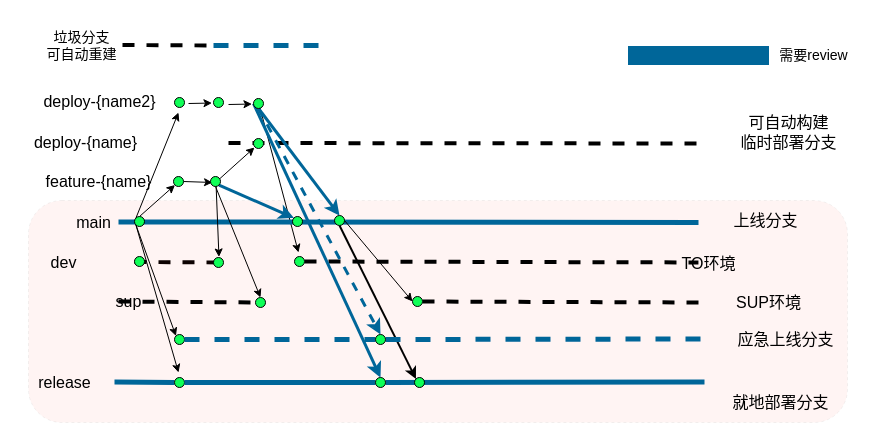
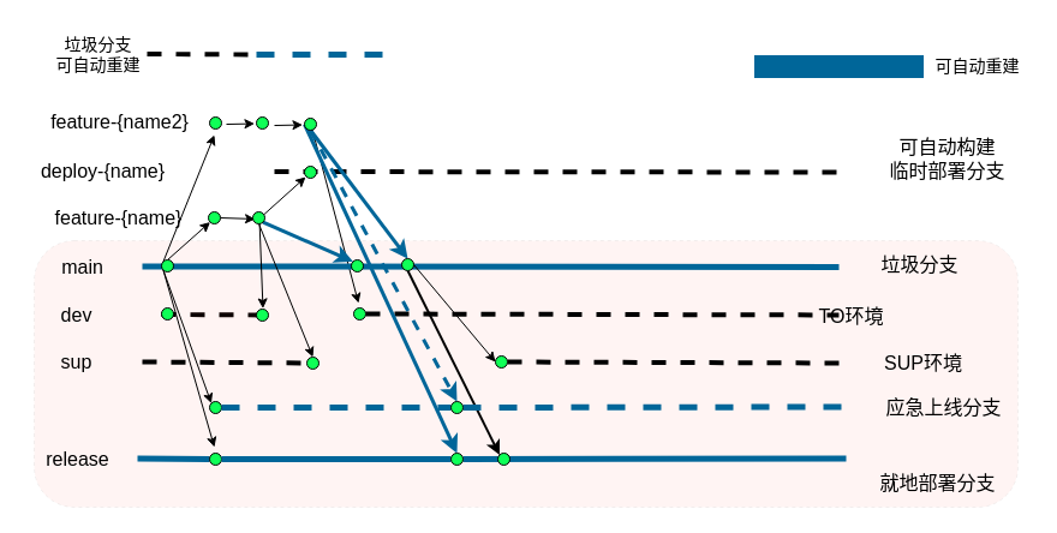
- <mxCell id="67" value="&lt;span style=&quot;font-size: 14px;&quot;&gt;需要review&lt;/span&gt;" style="text;html=1;align=center;verticalAlign=middle;resizable=0;points=[];autosize=1;strokeColor=none;fillColor=none;" vertex="1" parent="1"><mxGeometry x="768" y="40" width="90" height="30" as="geometry" /></mxCell>
+ <mxCell id="67" value="&lt;span style=&quot;font-size: 14px;&quot;&gt;可自动重建&lt;/span&gt;" style="text;html=1;align=center;verticalAlign=middle;resizable=0;points=[];autosize=1;strokeColor=none;fillColor=none;" vertex="1" parent="1"><mxGeometry x="768" y="40" width="90" height="30" as="geometry" /></mxCell>
- <mxCell id="33" value="deploy-{name2}" style="text;html=1;align=center;verticalAlign=middle;resizable=0;points=[];autosize=1;strokeColor=none;fillColor=none;fontSize=16;" vertex="1" parent="1"><mxGeometry x="29" y="86" width="140" height="30" as="geometry" /></mxCell>
+ <mxCell id="33" value="feature-{name2}" style="text;html=1;align=center;verticalAlign=middle;resizable=0;points=[];autosize=1;strokeColor=none;fillColor=none;fontSize=16;" vertex="1" parent="1"><mxGeometry x="29" y="86" width="140" height="30" as="geometry" /></mxCell>
- <mxCell id="50" value="上线分支" style="text;html=1;align=center;verticalAlign=middle;resizable=0;points=[];autosize=1;strokeColor=none;fillColor=none;fontSize=16;" vertex="1" parent="1"><mxGeometry x="720" y="205" width="90" height="30" as="geometry" /></mxCell>
+ <mxCell id="50" value="垃圾分支" style="text;html=1;align=center;verticalAlign=middle;resizable=0;points=[];autosize=1;strokeColor=none;fillColor=none;fontSize=16;" vertex="1" parent="1"><mxGeometry x="720" y="205" width="90" height="30" as="geometry" /></mxCell>
- <mxCell id="15" value="main" style="text;html=1;align=center;verticalAlign=middle;resizable=0;points=[];autosize=1;strokeColor=none;fillColor=none;fontSize=16;" vertex="1" parent="1"><mxGeometry x="63" y="207" width="60" height="30" as="geometry" /></mxCell>
+ <mxCell id="15" value="main" style="text;html=1;align=center;verticalAlign=middle;resizable=0;points=[];autosize=1;strokeColor=none;fillColor=none;fontSize=16;" vertex="1" parent="1"><mxGeometry x="38" y="207" width="60" height="30" as="geometry" /></mxCell>
- <mxCell id="19" value="sup" style="text;html=1;align=center;verticalAlign=middle;resizable=0;points=[];autosize=1;strokeColor=none;fillColor=none;fontSize=16;" vertex="1" parent="1"><mxGeometry x="103" y="286" width="50" height="30" as="geometry" /></mxCell>
+ <mxCell id="19" value="sup" style="text;html=1;align=center;verticalAlign=middle;resizable=0;points=[];autosize=1;strokeColor=none;fillColor=none;fontSize=16;" vertex="1" parent="1"><mxGeometry x="38" y="286" width="50" height="30" as="geometry" /></mxCell>
